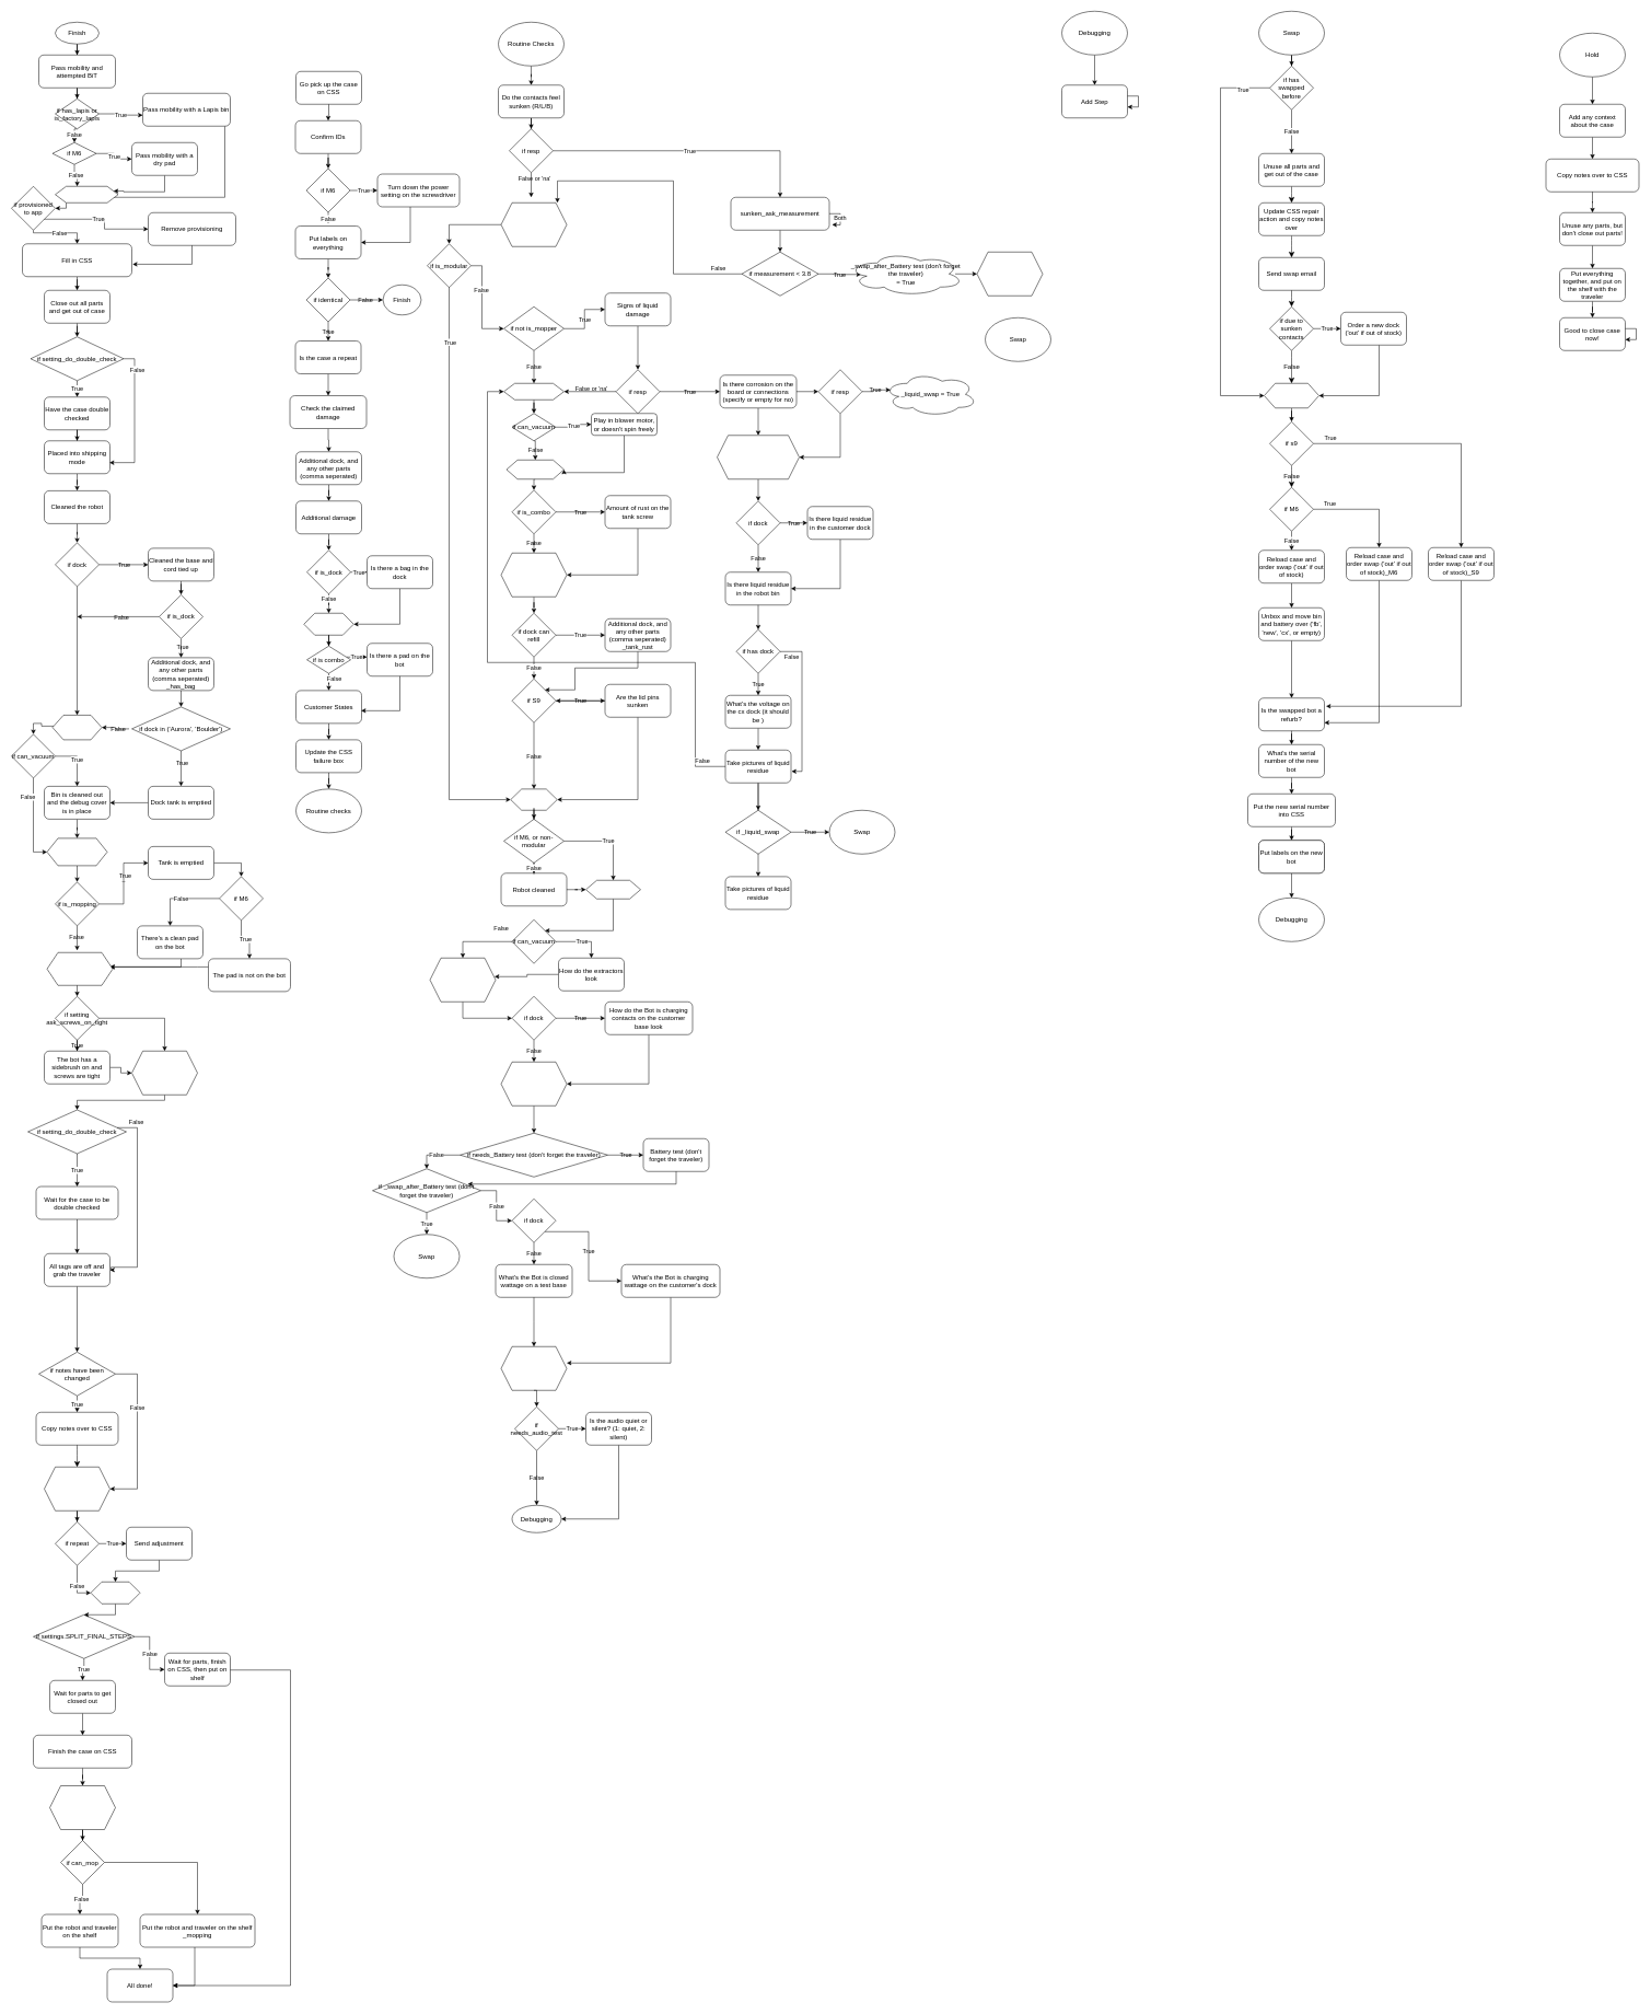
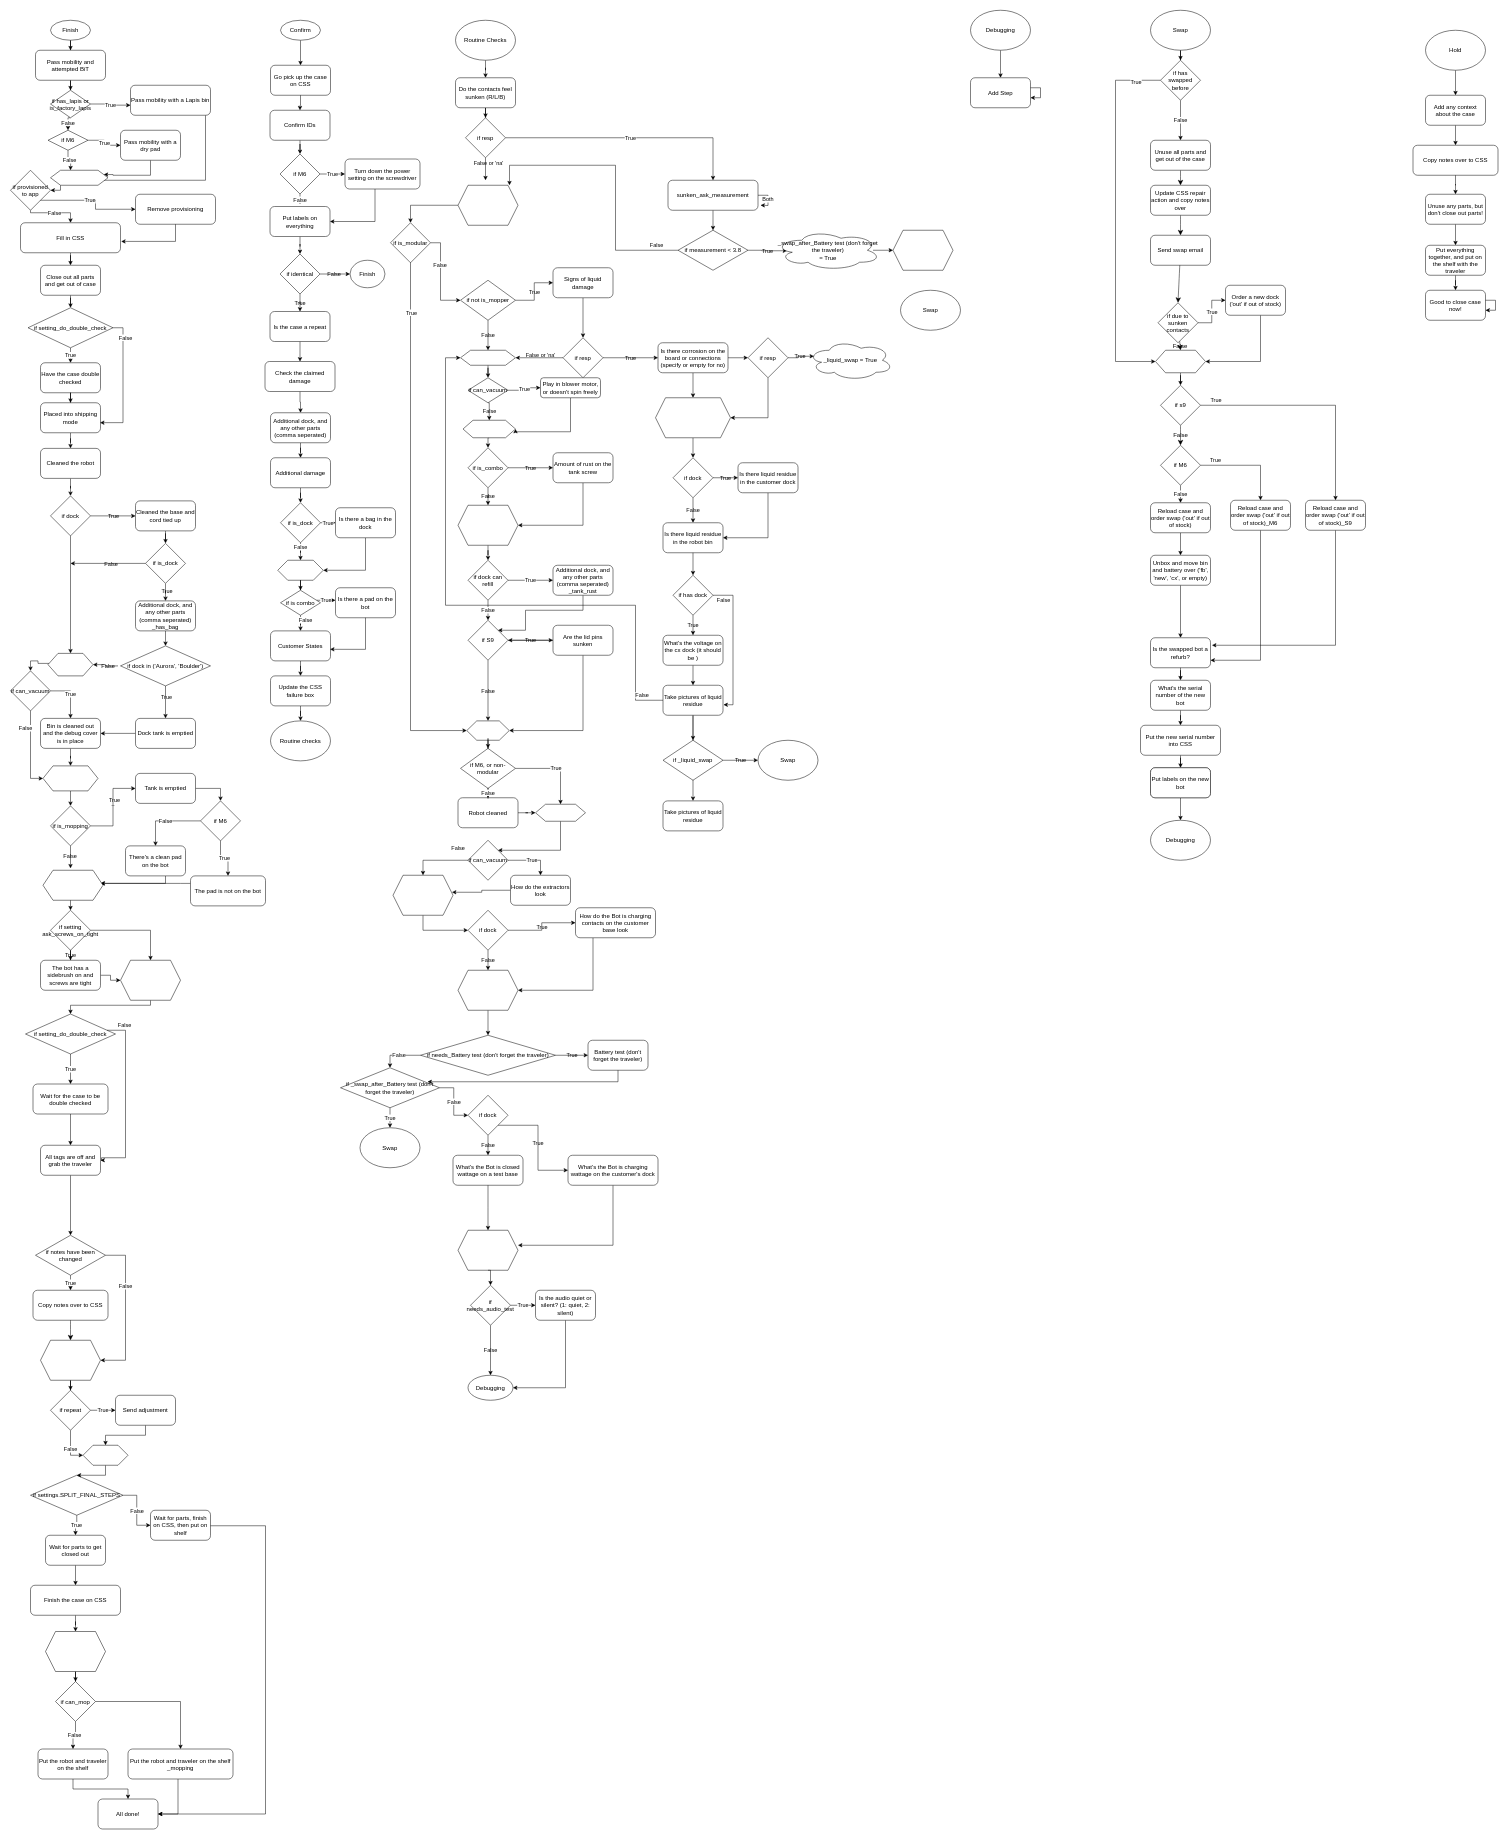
+ <mxCell id="49" value="Confirm" style="ellipse;whiteSpace=wrap;html=1;labelBackgroundColor=none;" parent="1" vertex="1"><mxGeometry x="560" y="40" width="80" height="40" as="geometry" /></mxCell>
+ <mxCell id="48" style="edgeStyle=orthogonalEdgeStyle;rounded=0;orthogonalLoop=1;jettySize=auto;html=1;entryX=0.5;entryY=0;entryDx=0;entryDy=0;labelBackgroundColor=none;fontColor=default;" parent="1" source="49" target="153" edge="1"><mxGeometry relative="1" as="geometry" /></mxCell>
- <mxCell id="278" value="if due to sunken contacts" style="rhombus;whiteSpace=wrap;html=1;" parent="1" vertex="1"><mxGeometry x="2320" y="560" width="80" height="80" as="geometry" /></mxCell>
+ <mxCell id="278" value="if due to sunken contacts" style="rhombus;whiteSpace=wrap;html=1;" parent="1" vertex="1"><mxGeometry x="2315" y="605" width="80" height="80" as="geometry" /></mxCell>
- <mxCell id="107" value="How do the Bot is charging  contacts on the customer base look " style="rounded=1;whiteSpace=wrap;html=1;labelBackgroundColor=none;" parent="1" vertex="1"><mxGeometry x="1105" y="1830" width="160" height="60" as="geometry" /></mxCell>
+ <mxCell id="107" value="How do the Bot is charging  contacts on the customer base look " style="rounded=1;whiteSpace=wrap;html=1;labelBackgroundColor=none;" parent="1" vertex="1"><mxGeometry x="1150" y="1815" width="160" height="60" as="geometry" /></mxCell>
